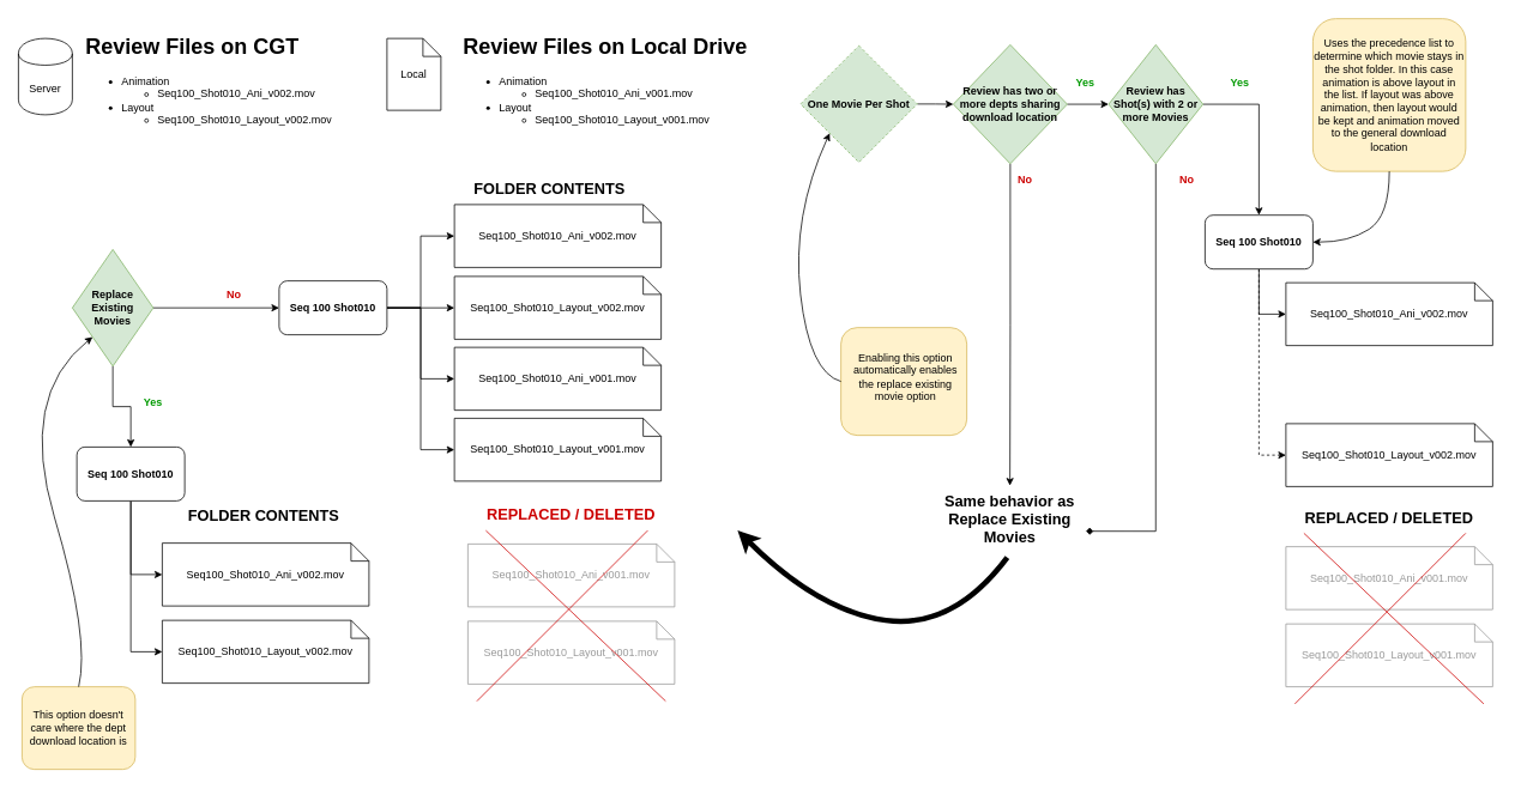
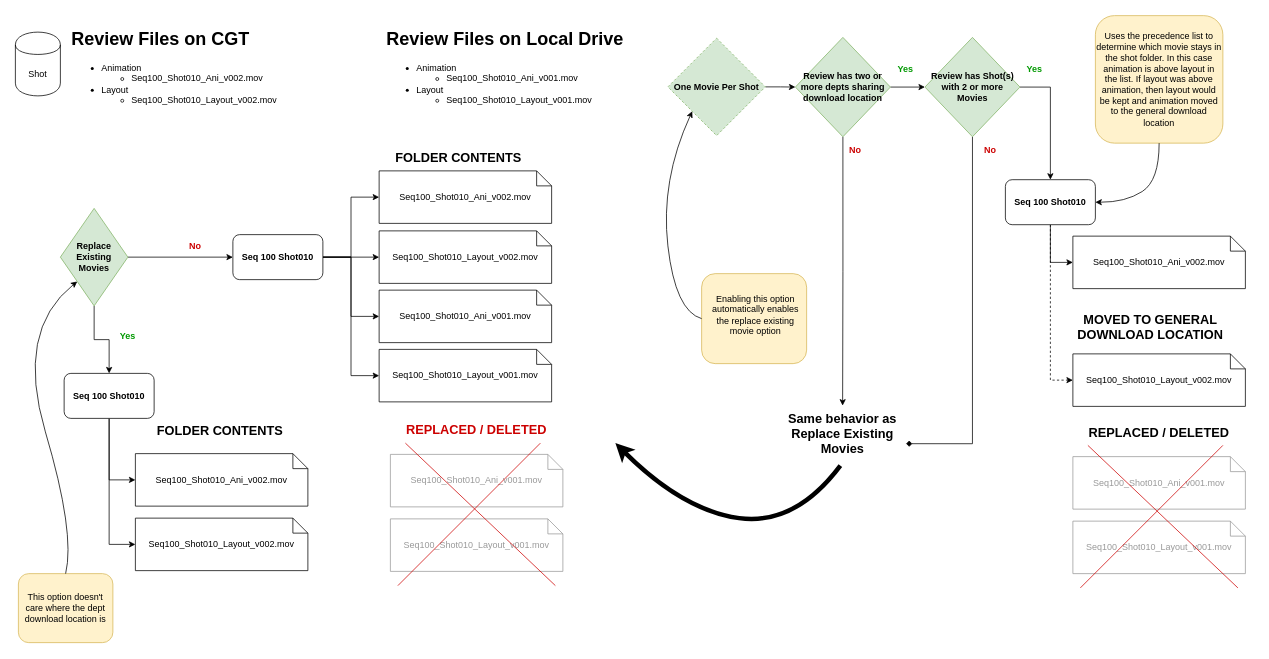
- <mxCell id="12" value="Local" style="shape=note;size=20;whiteSpace=wrap;html=1;" vertex="1" parent="1"><mxGeometry x="430" y="42" width="60" height="80" as="geometry" /></mxCell>
- <mxCell id="11" value="Server" style="shape=cylinder;whiteSpace=wrap;html=1;boundedLbl=1;backgroundOutline=1;" vertex="1" parent="1"><mxGeometry x="20" y="42" width="60" height="85" as="geometry" /></mxCell>
+ <mxCell id="11" value="Shot" style="shape=cylinder;whiteSpace=wrap;html=1;boundedLbl=1;backgroundOutline=1;" vertex="1" parent="1"><mxGeometry x="20" y="42" width="60" height="85" as="geometry" /></mxCell>
- <mxCell id="58" value="Review has Shot(s) with 2 or more Movies" style="rhombus;whiteSpace=wrap;html=1;strokeColor=#82b366;fontSize=12;fontStyle=1;fillColor=#d5e8d4;" vertex="1" parent="1"><mxGeometry x="1232.74" y="49" width="105" height="132.5" as="geometry" /></mxCell>
+ <mxCell id="58" value="Review has Shot(s) with 2 or more Movies" style="rhombus;whiteSpace=wrap;html=1;strokeColor=#82b366;fontSize=12;fontStyle=1;fillColor=#d5e8d4;" vertex="1" parent="1"><mxGeometry x="1232.74" y="49" width="126.74" height="132.5" as="geometry" /></mxCell>
+ <mxCell id="48" value="MOVED TO GENERAL DOWNLOAD LOCATION" style="text;html=1;strokeColor=none;fillColor=none;align=center;verticalAlign=middle;whiteSpace=wrap;rounded=0;fontColor=#000000;fontStyle=1;fontSize=17;" vertex="1" parent="1"><mxGeometry x="1431" y="426" width="205" height="20" as="geometry" /></mxCell>
